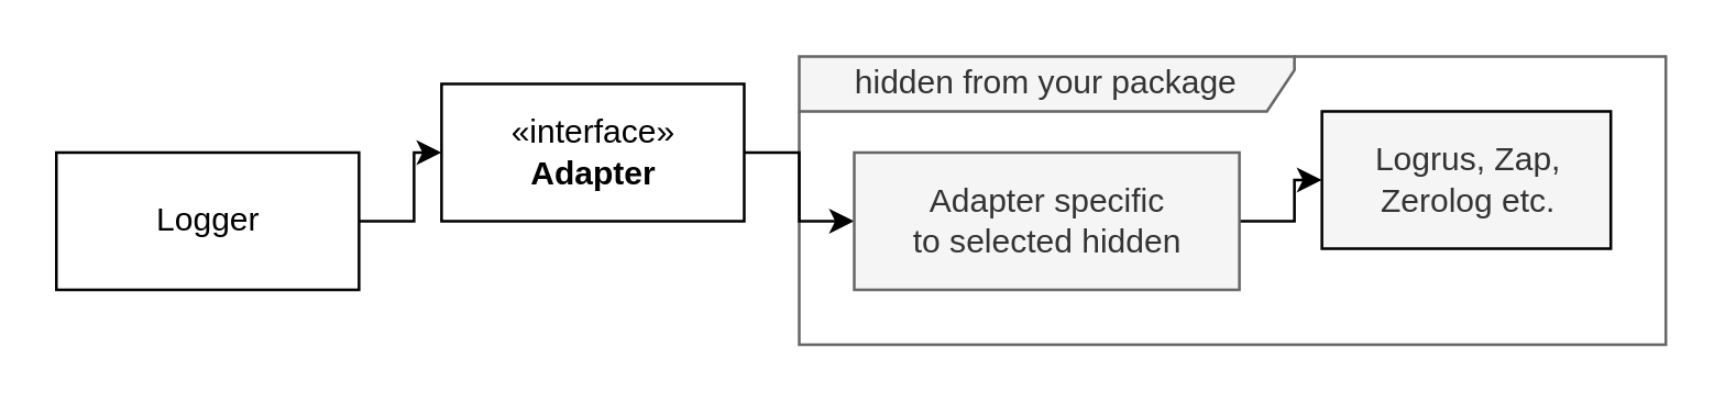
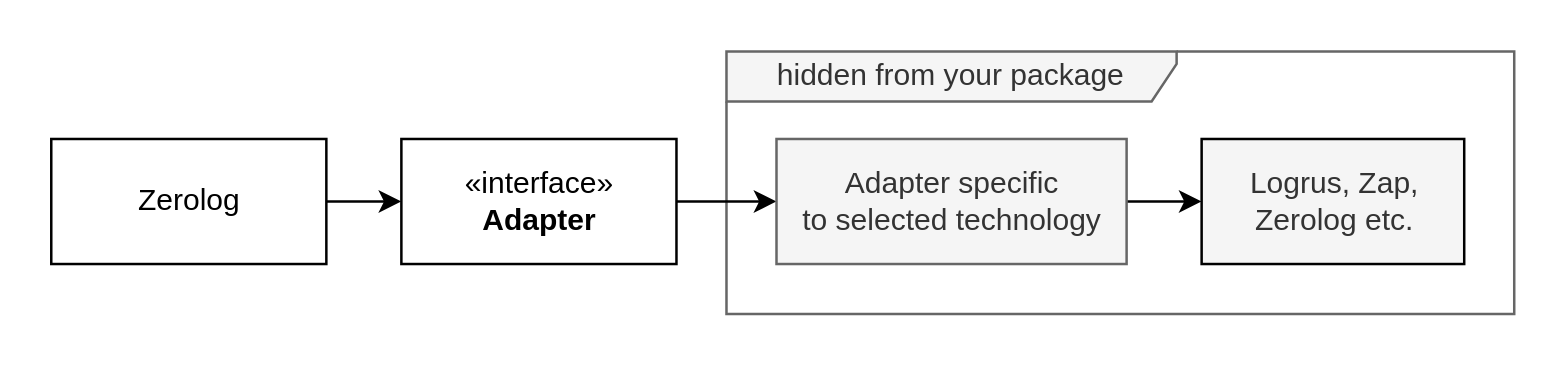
- <mxCell id="6" value="«interface»&lt;br&gt;&lt;b&gt;Adapter&lt;/b&gt;" style="html=1;" parent="1" vertex="1"><mxGeometry x="160" y="30" width="110" height="50" as="geometry" /></mxCell>
+ <mxCell id="6" value="«interface»&lt;br&gt;&lt;b&gt;Adapter&lt;/b&gt;" style="html=1;" parent="1" vertex="1"><mxGeometry x="160" y="55" width="110" height="50" as="geometry" /></mxCell>
- <mxCell id="9" value="Logrus, Zap, &lt;br&gt;Zerolog etc." style="html=1;fillColor=#f5f5f5;strokeColor=default;fontColor=#333333;" parent="1" vertex="1"><mxGeometry x="480" y="40" width="105" height="50" as="geometry" /></mxCell>
+ <mxCell id="9" value="Logrus, Zap, &lt;br&gt;Zerolog etc." style="html=1;fillColor=#f5f5f5;strokeColor=default;fontColor=#333333;" parent="1" vertex="1"><mxGeometry x="480" y="55" width="105" height="50" as="geometry" /></mxCell>
- <mxCell id="4" value="Logger" style="html=1;" parent="1" vertex="1"><mxGeometry x="20" y="55" width="110" height="50" as="geometry" /></mxCell>
+ <mxCell id="4" value="Zerolog" style="html=1;" parent="1" vertex="1"><mxGeometry x="20" y="55" width="110" height="50" as="geometry" /></mxCell>
- <mxCell id="8" value="Adapter specific &lt;br&gt;to selected hidden" style="html=1;fillColor=#f5f5f5;strokeColor=#666666;fontColor=#333333;" parent="1" vertex="1"><mxGeometry x="310" y="55" width="140" height="50" as="geometry" /></mxCell>
+ <mxCell id="8" value="Adapter specific &lt;br&gt;to selected technology" style="html=1;fillColor=#f5f5f5;strokeColor=#666666;fontColor=#333333;" parent="1" vertex="1"><mxGeometry x="310" y="55" width="140" height="50" as="geometry" /></mxCell>
